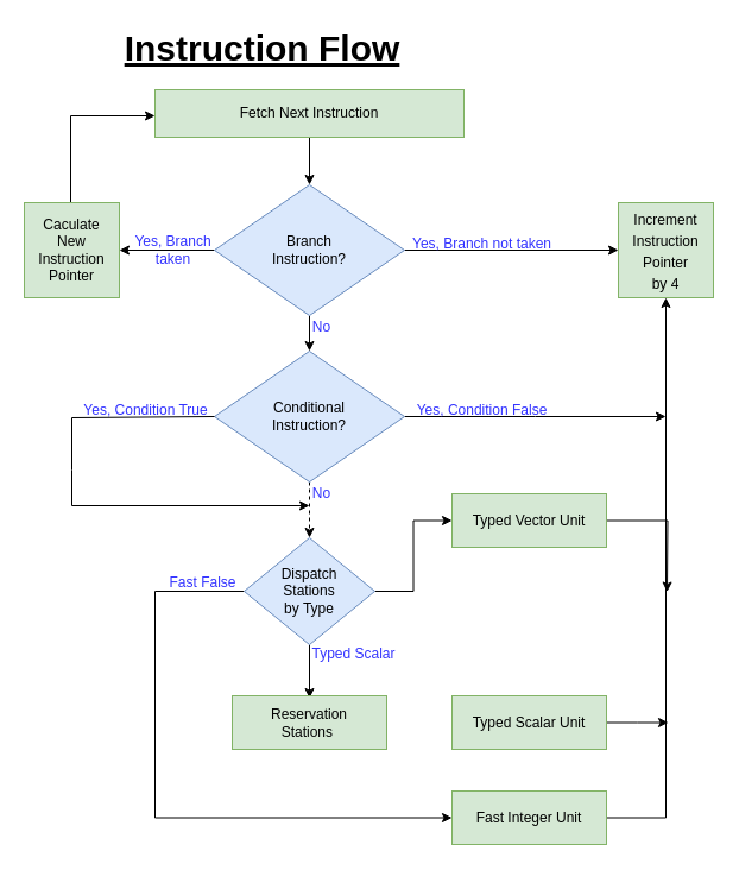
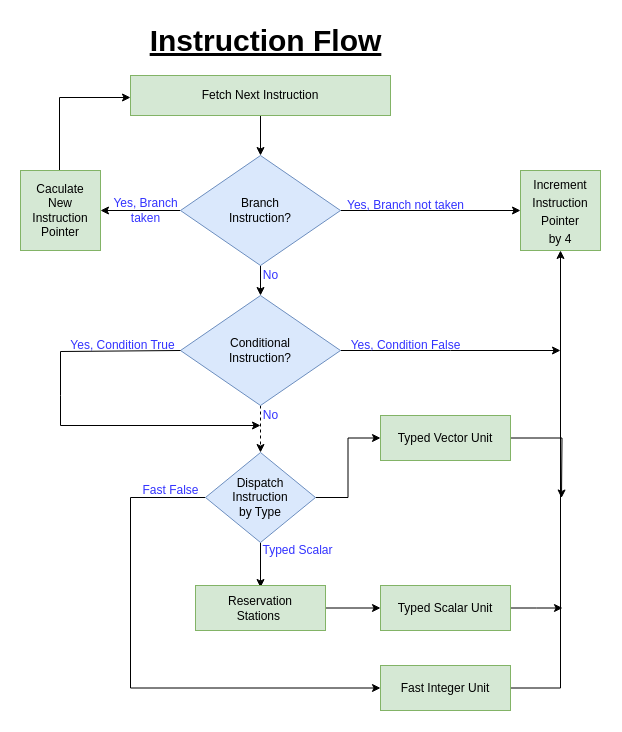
- <mxCell id="2" value="&lt;b style=&quot;font-size: 30px;&quot;&gt;&lt;u style=&quot;font-size: 30px;&quot;&gt;Instruction Flow&lt;/u&gt;&lt;/b&gt;" style="text;html=1;resizable=0;autosize=1;align=center;verticalAlign=middle;points=[];fillColor=none;strokeColor=none;rounded=0;fontSize=30;" vertex="1" parent="1"><mxGeometry x="95" y="20" width="250" height="40" as="geometry" /></mxCell>
+ <mxCell id="2" value="&lt;b style=&quot;font-size: 30px;&quot;&gt;&lt;u style=&quot;font-size: 30px;&quot;&gt;Instruction Flow&lt;/u&gt;&lt;/b&gt;" style="text;html=1;resizable=0;autosize=1;align=center;verticalAlign=middle;points=[];fillColor=none;strokeColor=none;rounded=0;fontSize=30;" vertex="1" parent="1"><mxGeometry x="140" y="20" width="250" height="40" as="geometry" /></mxCell>
- <mxCell id="27" value="Dispatch&lt;br&gt;Stations&lt;br&gt;by Type" style="rhombus;whiteSpace=wrap;html=1;fontSize=12;fillColor=#dae8fc;strokeColor=#6c8ebf;" vertex="1" parent="1"><mxGeometry x="205" y="452" width="110" height="90" as="geometry" /></mxCell>
+ <mxCell id="27" value="Dispatch&lt;br&gt;Instruction&lt;br&gt;by Type" style="rhombus;whiteSpace=wrap;html=1;fontSize=12;fillColor=#dae8fc;strokeColor=#6c8ebf;" vertex="1" parent="1"><mxGeometry x="205" y="452" width="110" height="90" as="geometry" /></mxCell>
+ <mxCell id="31" value="" style="edgeStyle=orthogonalEdgeStyle;rounded=0;orthogonalLoop=1;jettySize=auto;html=1;fontSize=12;" edge="1" parent="1" source="32" target="34"><mxGeometry relative="1" as="geometry" /></mxCell>
